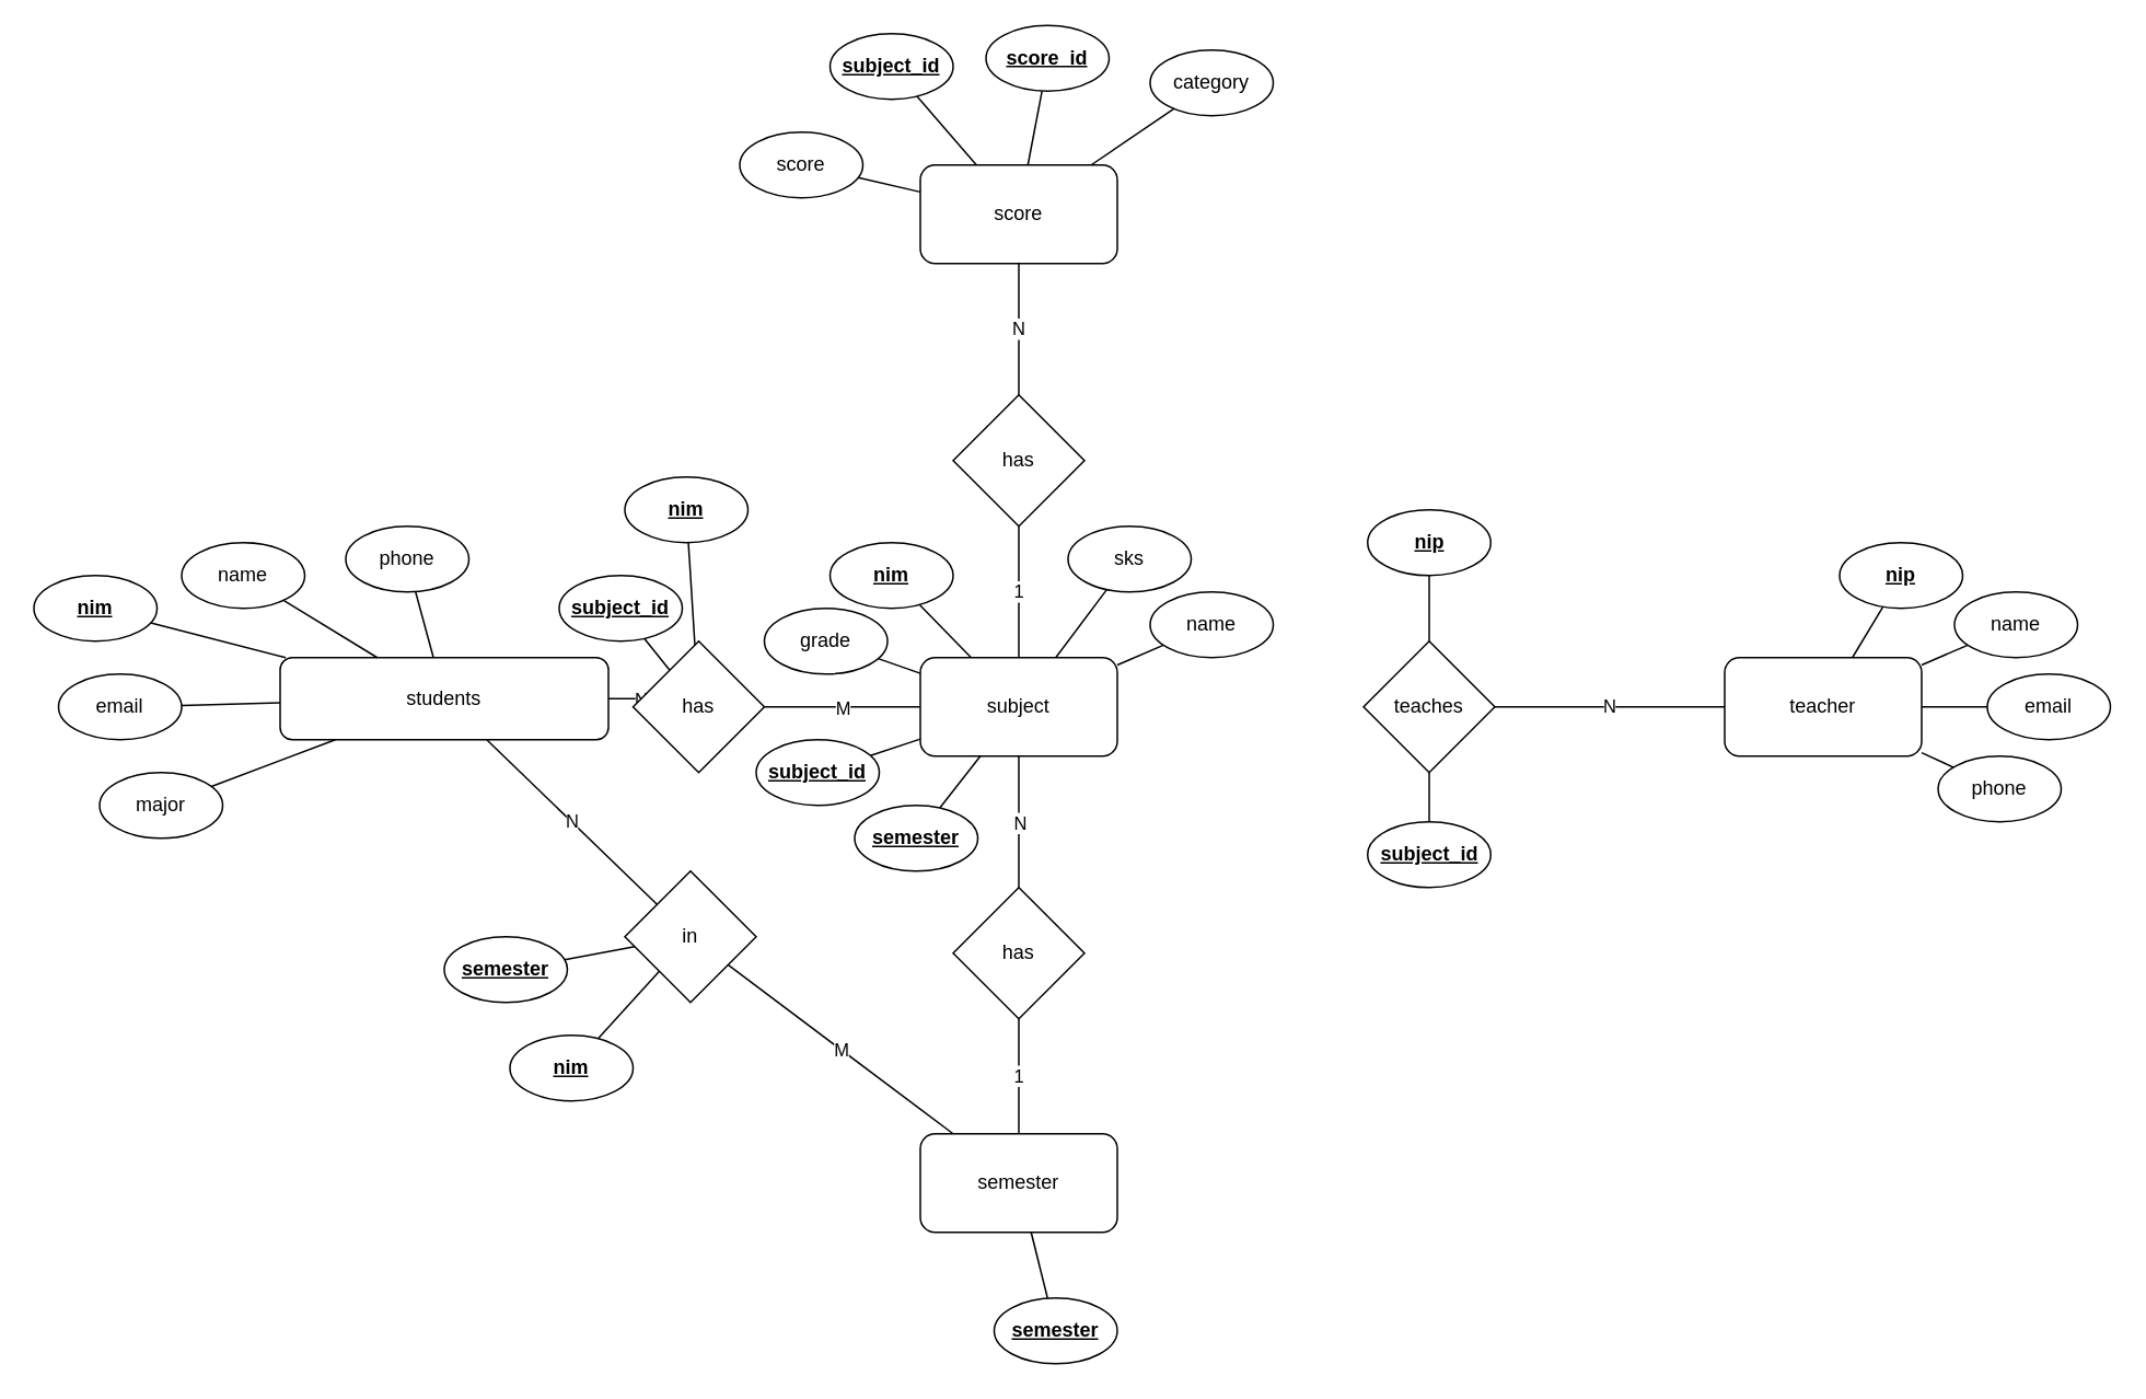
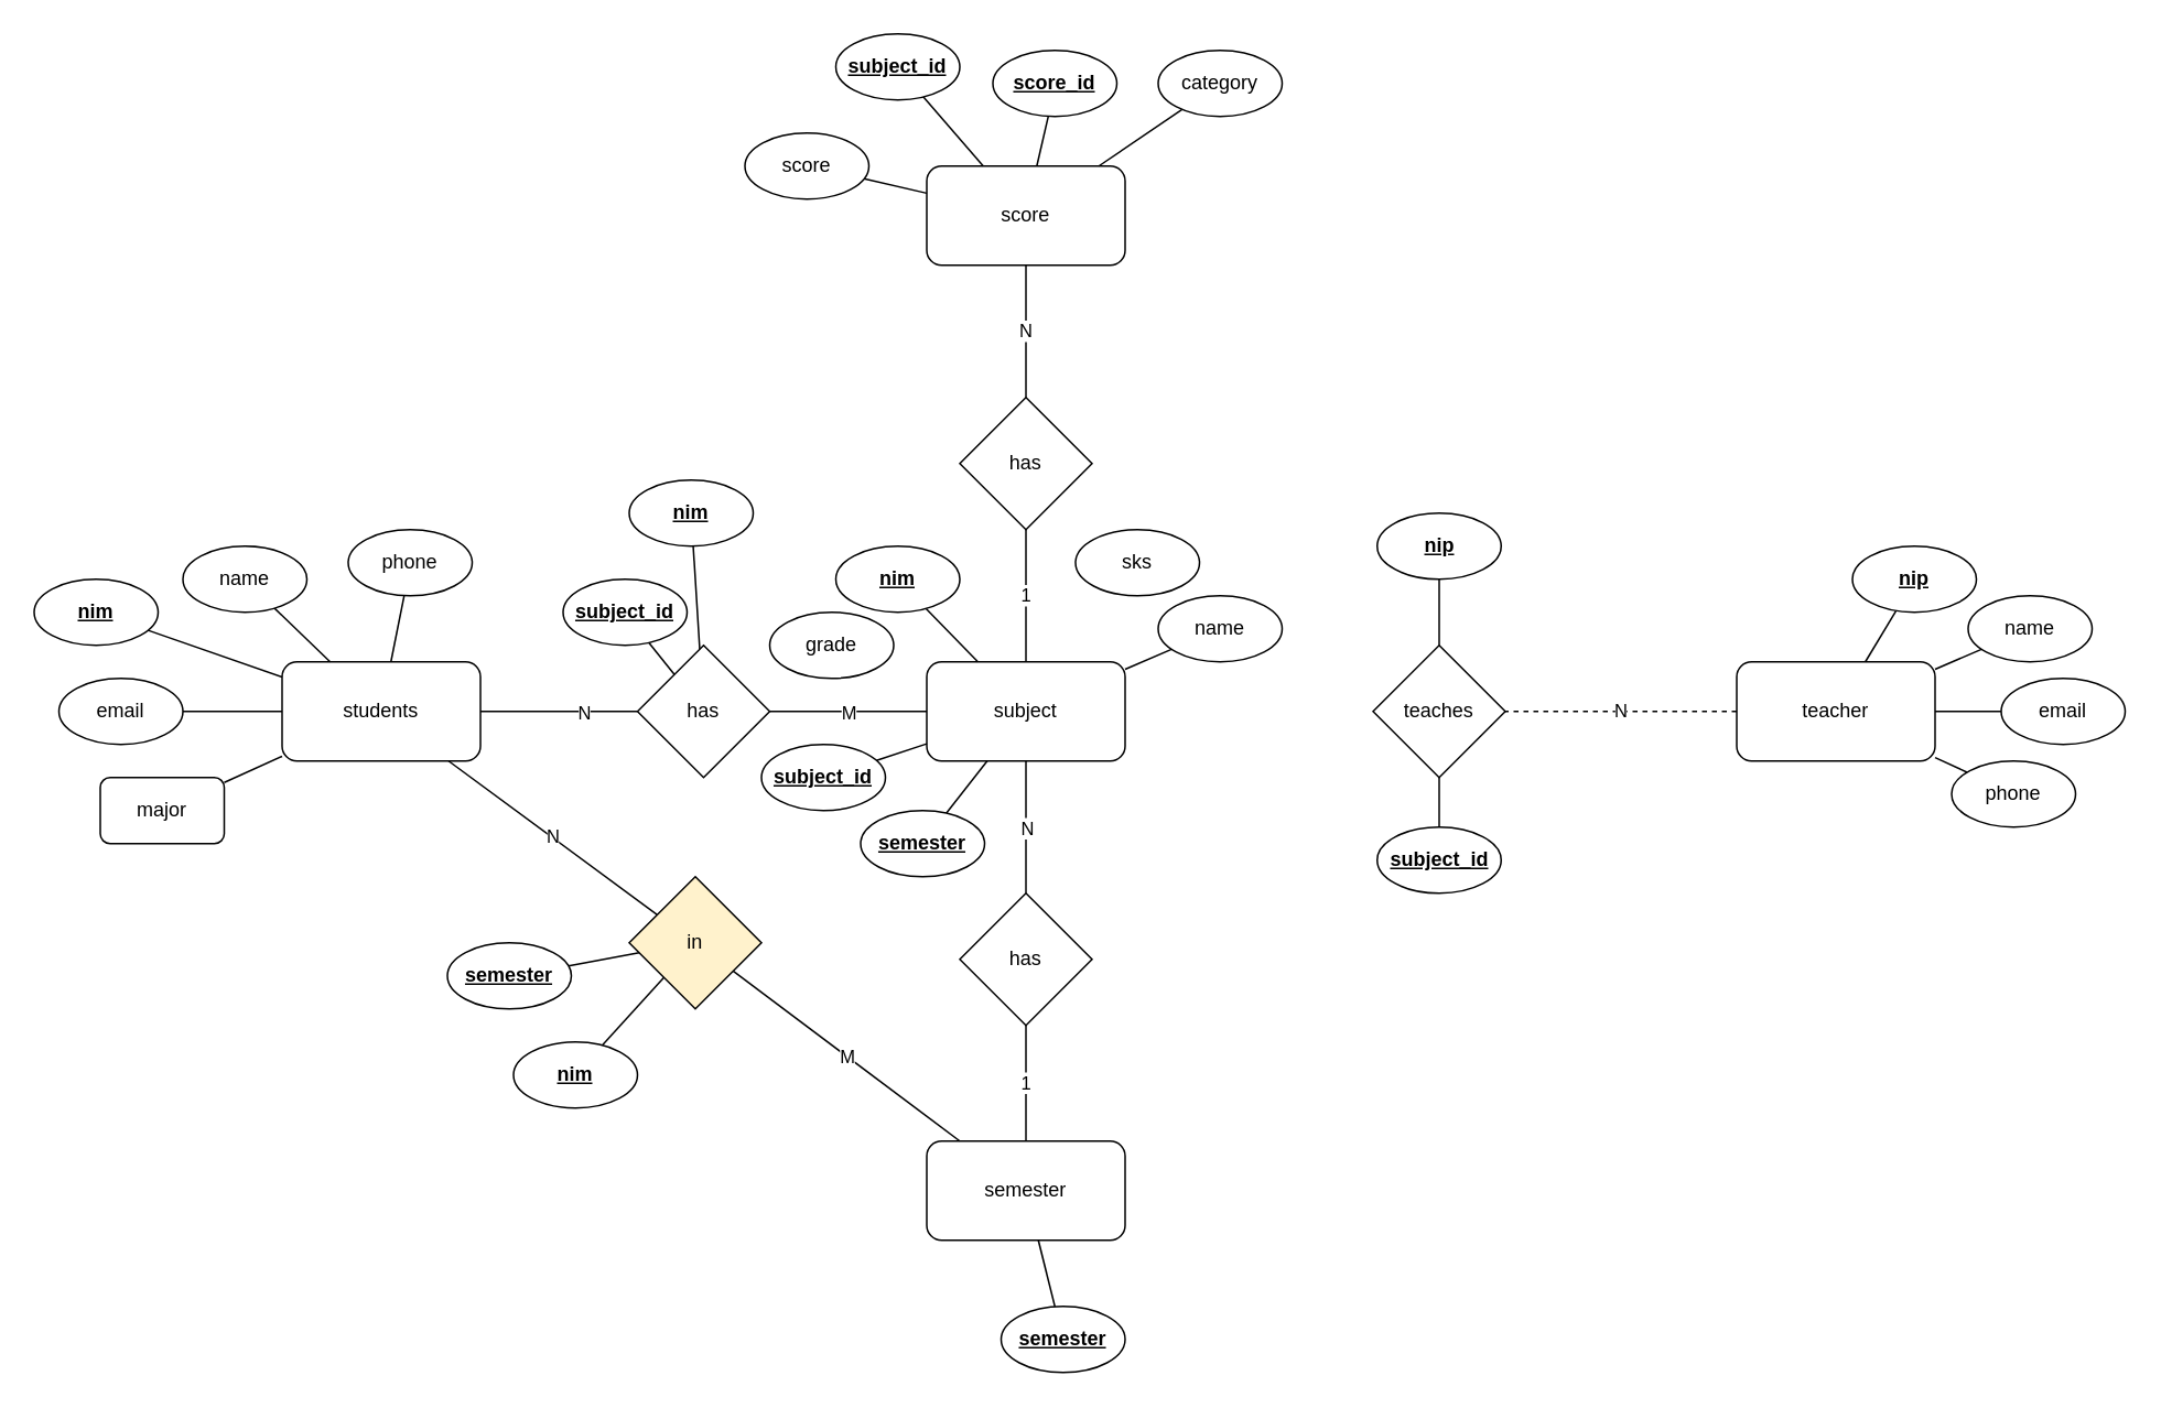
- <mxCell id="50" value="&lt;u&gt;&lt;b&gt;score_id&lt;/b&gt;&lt;/u&gt;" style="ellipse;whiteSpace=wrap;html=1;" parent="1" vertex="1"><mxGeometry x="600" y="15" width="75" height="40" as="geometry" /></mxCell>
+ <mxCell id="50" value="&lt;u&gt;&lt;b&gt;score_id&lt;/b&gt;&lt;/u&gt;" style="ellipse;whiteSpace=wrap;html=1;" parent="1" vertex="1"><mxGeometry x="600" y="30" width="75" height="40" as="geometry" /></mxCell>
- <mxCell id="45" style="edgeStyle=none;rounded=0;orthogonalLoop=1;jettySize=auto;html=1;endArrow=none;endFill=0;" parent="1" source="46" target="14" edge="1"><mxGeometry relative="1" as="geometry" /></mxCell>
- <mxCell id="69" style="edgeStyle=none;rounded=0;orthogonalLoop=1;jettySize=auto;html=1;endArrow=none;endFill=0;" parent="1" source="70" target="14" edge="1"><mxGeometry relative="1" as="geometry" /></mxCell>
- <mxCell id="5" value="students" style="rounded=1;whiteSpace=wrap;html=1;" parent="1" vertex="1"><mxGeometry x="170" y="400" width="200" height="50" as="geometry" /></mxCell>
+ <mxCell id="5" value="students" style="rounded=1;whiteSpace=wrap;html=1;" parent="1" vertex="1"><mxGeometry x="170" y="400" width="120" height="60" as="geometry" /></mxCell>
- <mxCell id="18" value="N" style="rounded=0;orthogonalLoop=1;jettySize=auto;html=1;endArrow=none;endFill=0;" parent="1" source="19" target="20" edge="1"><mxGeometry relative="1" as="geometry" /></mxCell>
+ <mxCell id="18" value="N" style="rounded=0;orthogonalLoop=1;jettySize=auto;html=1;endArrow=none;endFill=0;dashed=1;" parent="1" source="19" target="20" edge="1"><mxGeometry relative="1" as="geometry" /></mxCell>
- <mxCell id="28" value="major" style="ellipse;whiteSpace=wrap;html=1;" parent="1" vertex="1"><mxGeometry x="60" y="470" width="75" height="40" as="geometry" /></mxCell>
+ <mxCell id="28" value="major" style="whiteSpace=wrap;html=1;rounded=1;" parent="1" vertex="1"><mxGeometry x="60" y="470" width="75" height="40" as="geometry" /></mxCell>
- <mxCell id="30" value="in" style="rhombus;whiteSpace=wrap;html=1;" parent="1" vertex="1"><mxGeometry x="380" y="530" width="80" height="80" as="geometry" /></mxCell>
+ <mxCell id="30" value="in" style="rhombus;whiteSpace=wrap;html=1;fillColor=#fff2cc;" parent="1" vertex="1"><mxGeometry x="380" y="530" width="80" height="80" as="geometry" /></mxCell>
